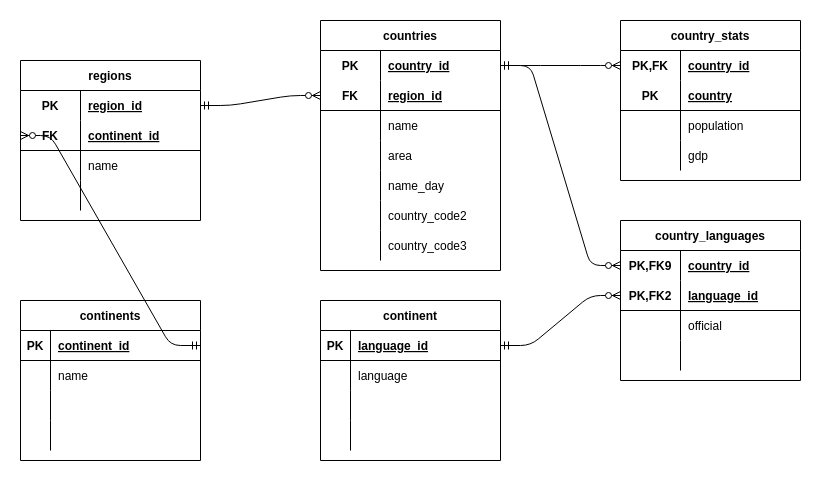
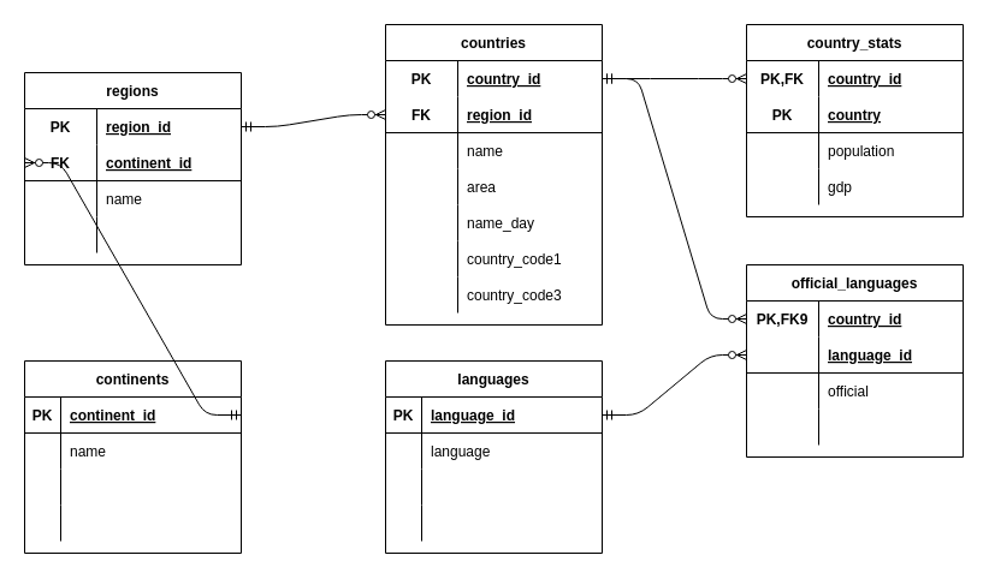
- <mxCell id="46" value="country_code2" style="shape=partialRectangle;connectable=0;fillColor=none;top=0;left=0;bottom=0;right=0;align=left;spacingLeft=6;overflow=hidden;" parent="44" vertex="1"><mxGeometry x="60" width="120" height="30" as="geometry" /></mxCell>
+ <mxCell id="46" value="country_code1" style="shape=partialRectangle;connectable=0;fillColor=none;top=0;left=0;bottom=0;right=0;align=left;spacingLeft=6;overflow=hidden;" parent="44" vertex="1"><mxGeometry x="60" width="120" height="30" as="geometry" /></mxCell>
- <mxCell id="2" value="country_languages" style="shape=table;startSize=30;container=1;collapsible=1;childLayout=tableLayout;fixedRows=1;rowLines=0;fontStyle=1;align=center;resizeLast=1;" parent="1" vertex="1"><mxGeometry x="620" y="220" width="180" height="160" as="geometry" /></mxCell>
+ <mxCell id="2" value="official_languages" style="shape=table;startSize=30;container=1;collapsible=1;childLayout=tableLayout;fixedRows=1;rowLines=0;fontStyle=1;align=center;resizeLast=1;" parent="1" vertex="1"><mxGeometry x="620" y="220" width="180" height="160" as="geometry" /></mxCell>
- <mxCell id="7" value="PK,FK2" style="shape=partialRectangle;connectable=0;fillColor=none;top=0;left=0;bottom=0;right=0;fontStyle=1;overflow=hidden;" parent="6" vertex="1"><mxGeometry width="60" height="30" as="geometry" /></mxCell>
- <mxCell id="50" value="continent" style="shape=table;startSize=30;container=1;collapsible=1;childLayout=tableLayout;fixedRows=1;rowLines=0;fontStyle=1;align=center;resizeLast=1;" parent="1" vertex="1"><mxGeometry x="320" y="300" width="180" height="160" as="geometry" /></mxCell>
+ <mxCell id="50" value="languages" style="shape=table;startSize=30;container=1;collapsible=1;childLayout=tableLayout;fixedRows=1;rowLines=0;fontStyle=1;align=center;resizeLast=1;" parent="1" vertex="1"><mxGeometry x="320" y="300" width="180" height="160" as="geometry" /></mxCell>
